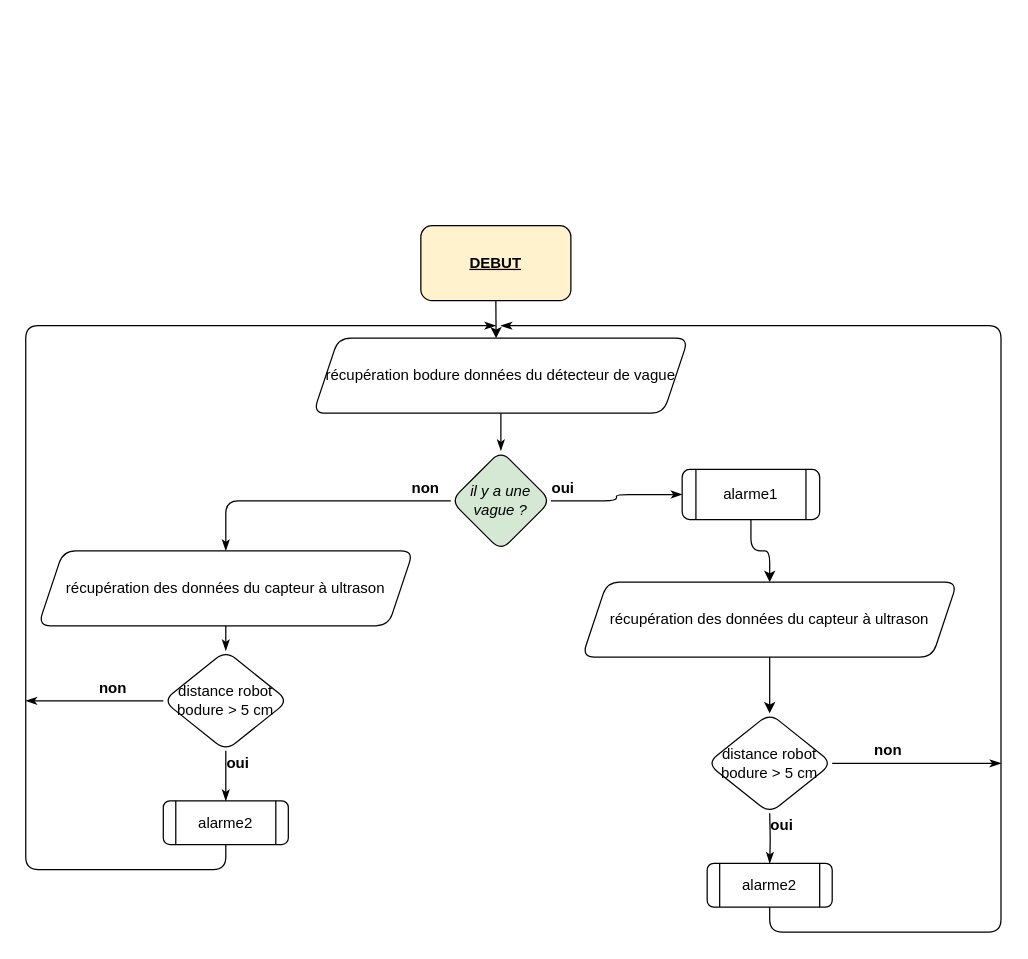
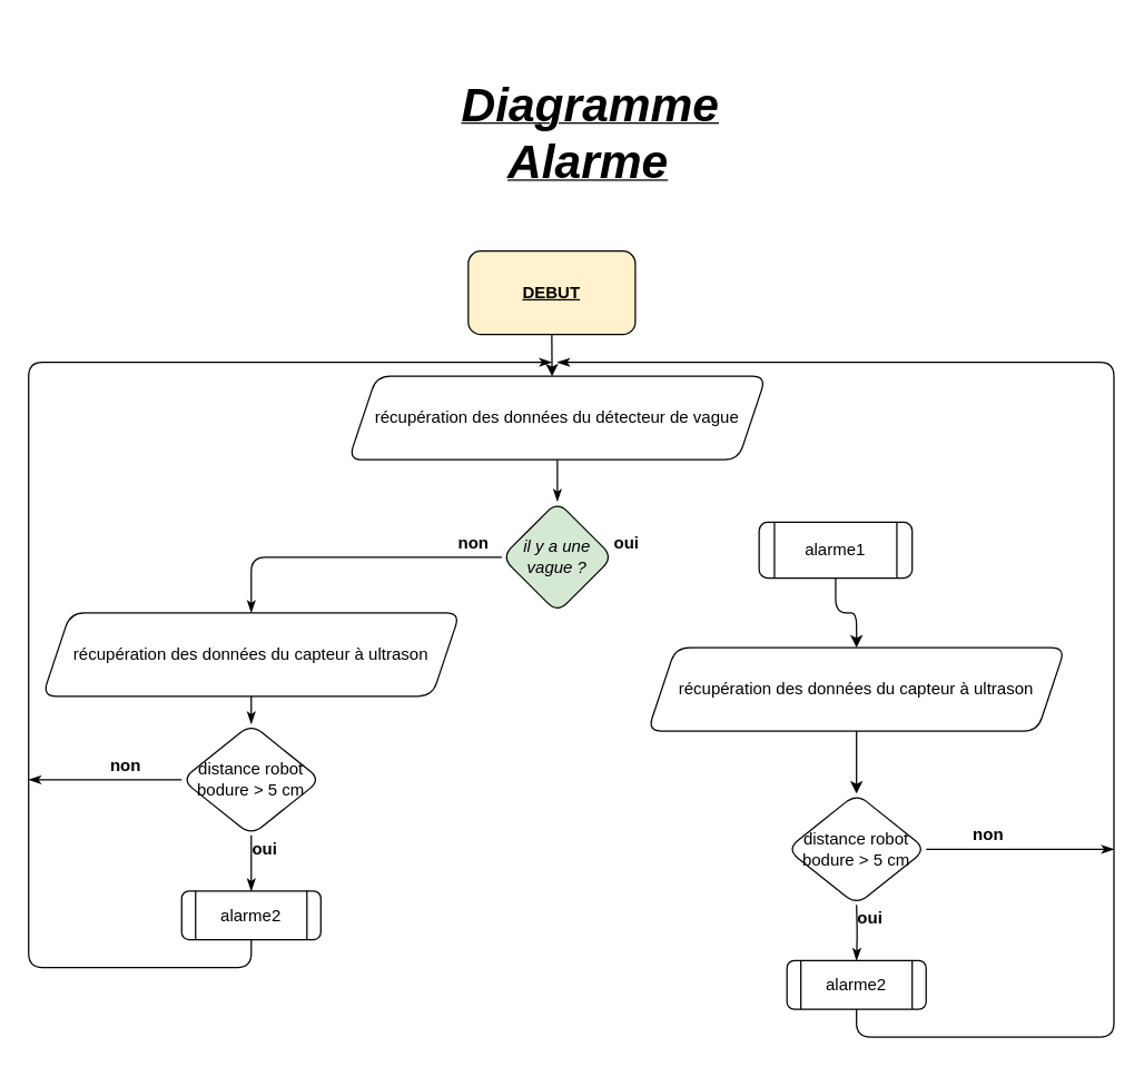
+ <mxCell id="16" value="&lt;b&gt;&lt;u&gt;&lt;i&gt;&lt;font style=&quot;font-size: 34px&quot;&gt;Diagramme Alarme&lt;/font&gt;&lt;/i&gt;&lt;/u&gt;&lt;/b&gt;&amp;nbsp;" style="text;html=1;strokeColor=none;fillColor=none;align=center;verticalAlign=middle;whiteSpace=wrap;rounded=1;" parent="1" vertex="1"><mxGeometry x="274" y="20" width="300" height="150" as="geometry" /></mxCell>
- <mxCell id="5" value="récupération bodure données du détecteur de vague" style="shape=parallelogram;perimeter=parallelogramPerimeter;whiteSpace=wrap;html=1;fixedSize=1;rounded=1;sketch=0;shadow=0;" parent="1" vertex="1"><mxGeometry x="250" y="270" width="300" height="60" as="geometry" /></mxCell>
+ <mxCell id="5" value="récupération des données du détecteur de vague" style="shape=parallelogram;perimeter=parallelogramPerimeter;whiteSpace=wrap;html=1;fixedSize=1;rounded=1;sketch=0;shadow=0;" parent="1" vertex="1"><mxGeometry x="250" y="270" width="300" height="60" as="geometry" /></mxCell>
- <mxCell id="7" style="edgeStyle=orthogonalEdgeStyle;rounded=1;sketch=0;orthogonalLoop=1;jettySize=auto;html=1;exitX=1;exitY=0.5;exitDx=0;exitDy=0;entryX=0;entryY=0.5;entryDx=0;entryDy=0;shadow=0;endArrow=classicThin;endFill=1;" edge="1" parent="1" source="9" target="18"><mxGeometry relative="1" as="geometry" /></mxCell>
